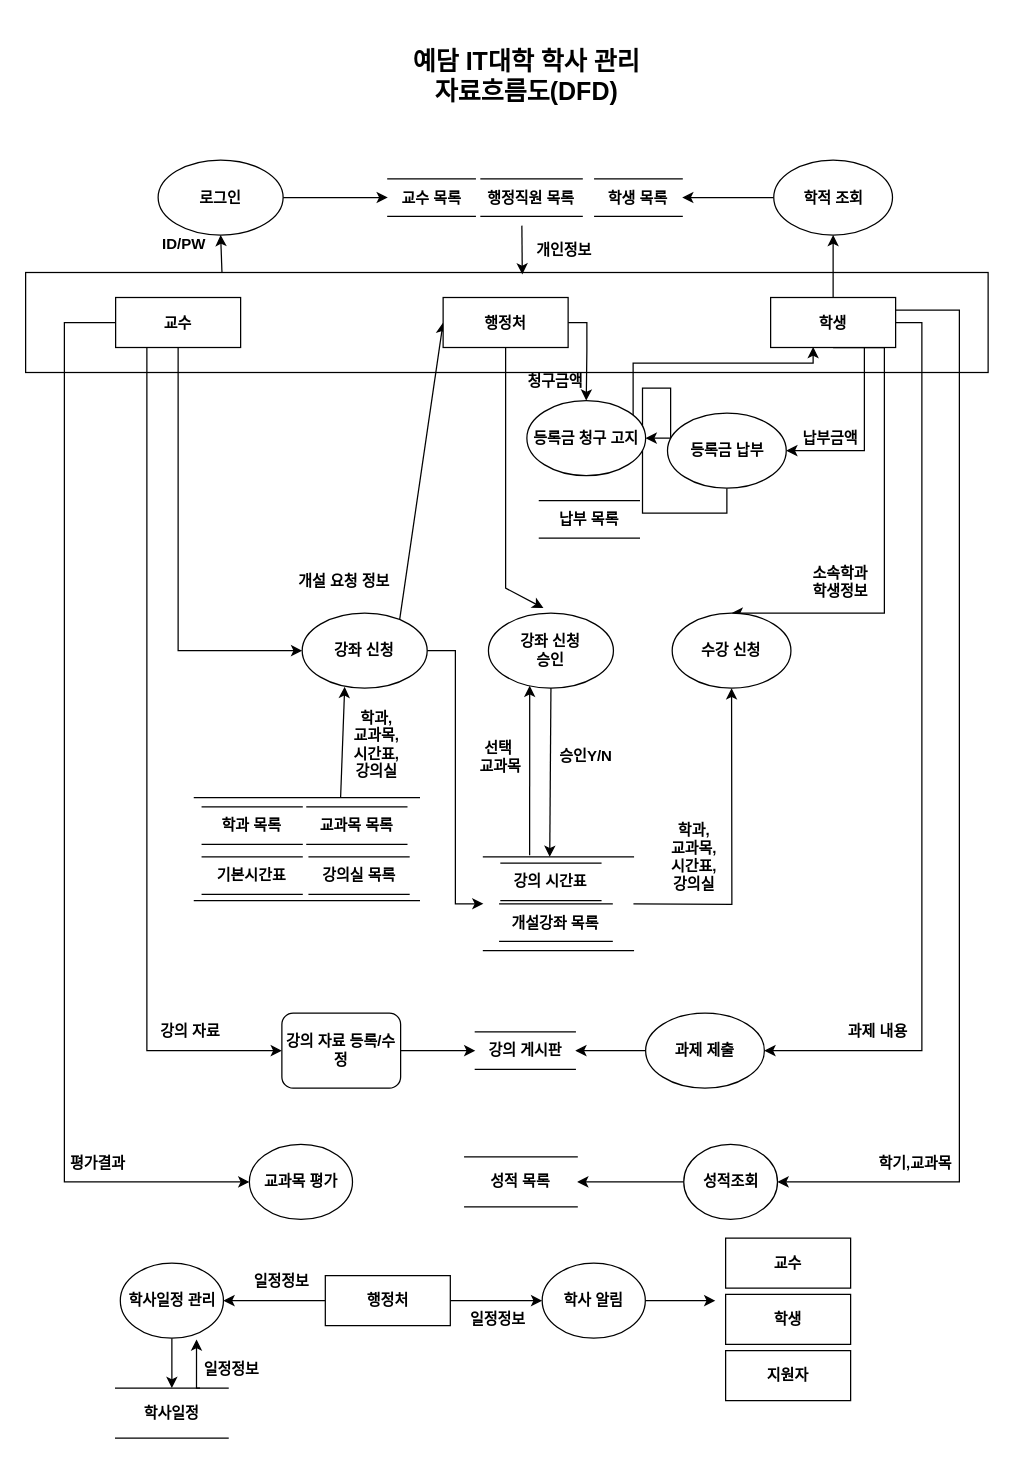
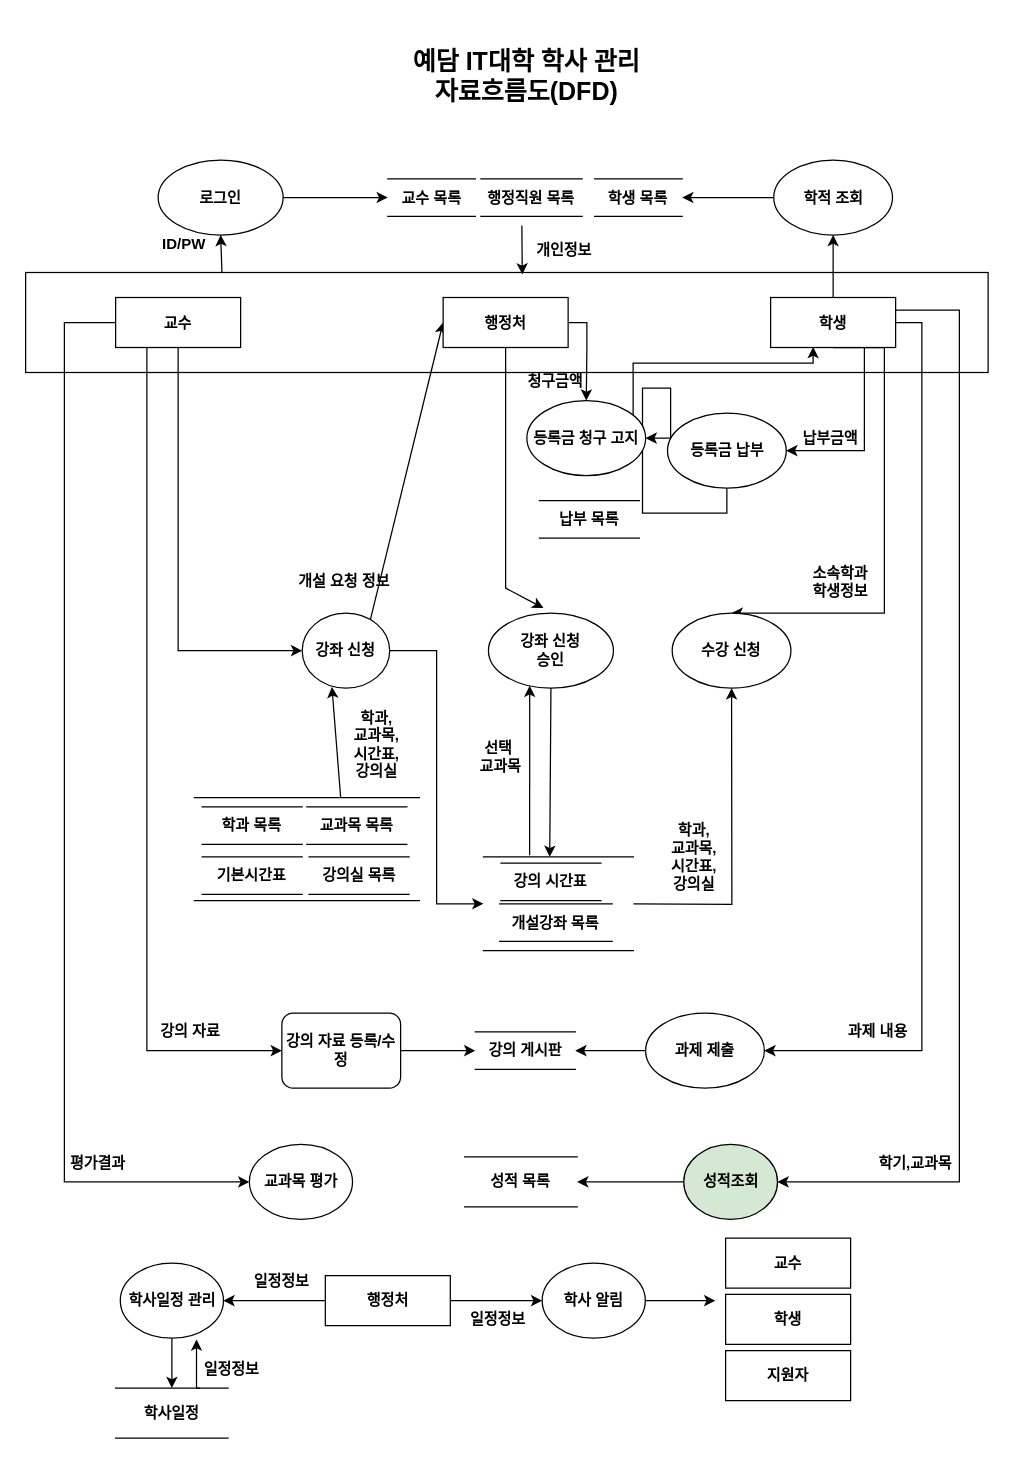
- <mxCell id="6" value="강좌 신청" style="ellipse;whiteSpace=wrap;html=1;fontStyle=1;fontSize=12;" parent="1" vertex="1"><mxGeometry x="241.25" y="490" width="100" height="60" as="geometry" /></mxCell>
+ <mxCell id="6" value="강좌 신청" style="ellipse;whiteSpace=wrap;html=1;fontStyle=1;fontSize=12;" parent="1" vertex="1"><mxGeometry x="241.25" y="490" width="70" height="60" as="geometry" /></mxCell>
- <mxCell id="31" value="승인Y/N" style="text;html=1;strokeColor=none;fillColor=none;align=center;verticalAlign=middle;whiteSpace=wrap;rounded=0;fontStyle=1;" parent="1" vertex="1"><mxGeometry x="441.25" y="590" width="55" height="30" as="geometry" /></mxCell>
- <mxCell id="36" value="성적조회" style="ellipse;whiteSpace=wrap;html=1;fontStyle=1;" parent="1" vertex="1"><mxGeometry x="546.5" y="915" width="75" height="60" as="geometry" /></mxCell>
+ <mxCell id="36" value="성적조회" style="ellipse;whiteSpace=wrap;html=1;fontStyle=1;fillColor=#d5e8d4;" parent="1" vertex="1"><mxGeometry x="546.5" y="915" width="75" height="60" as="geometry" /></mxCell>
